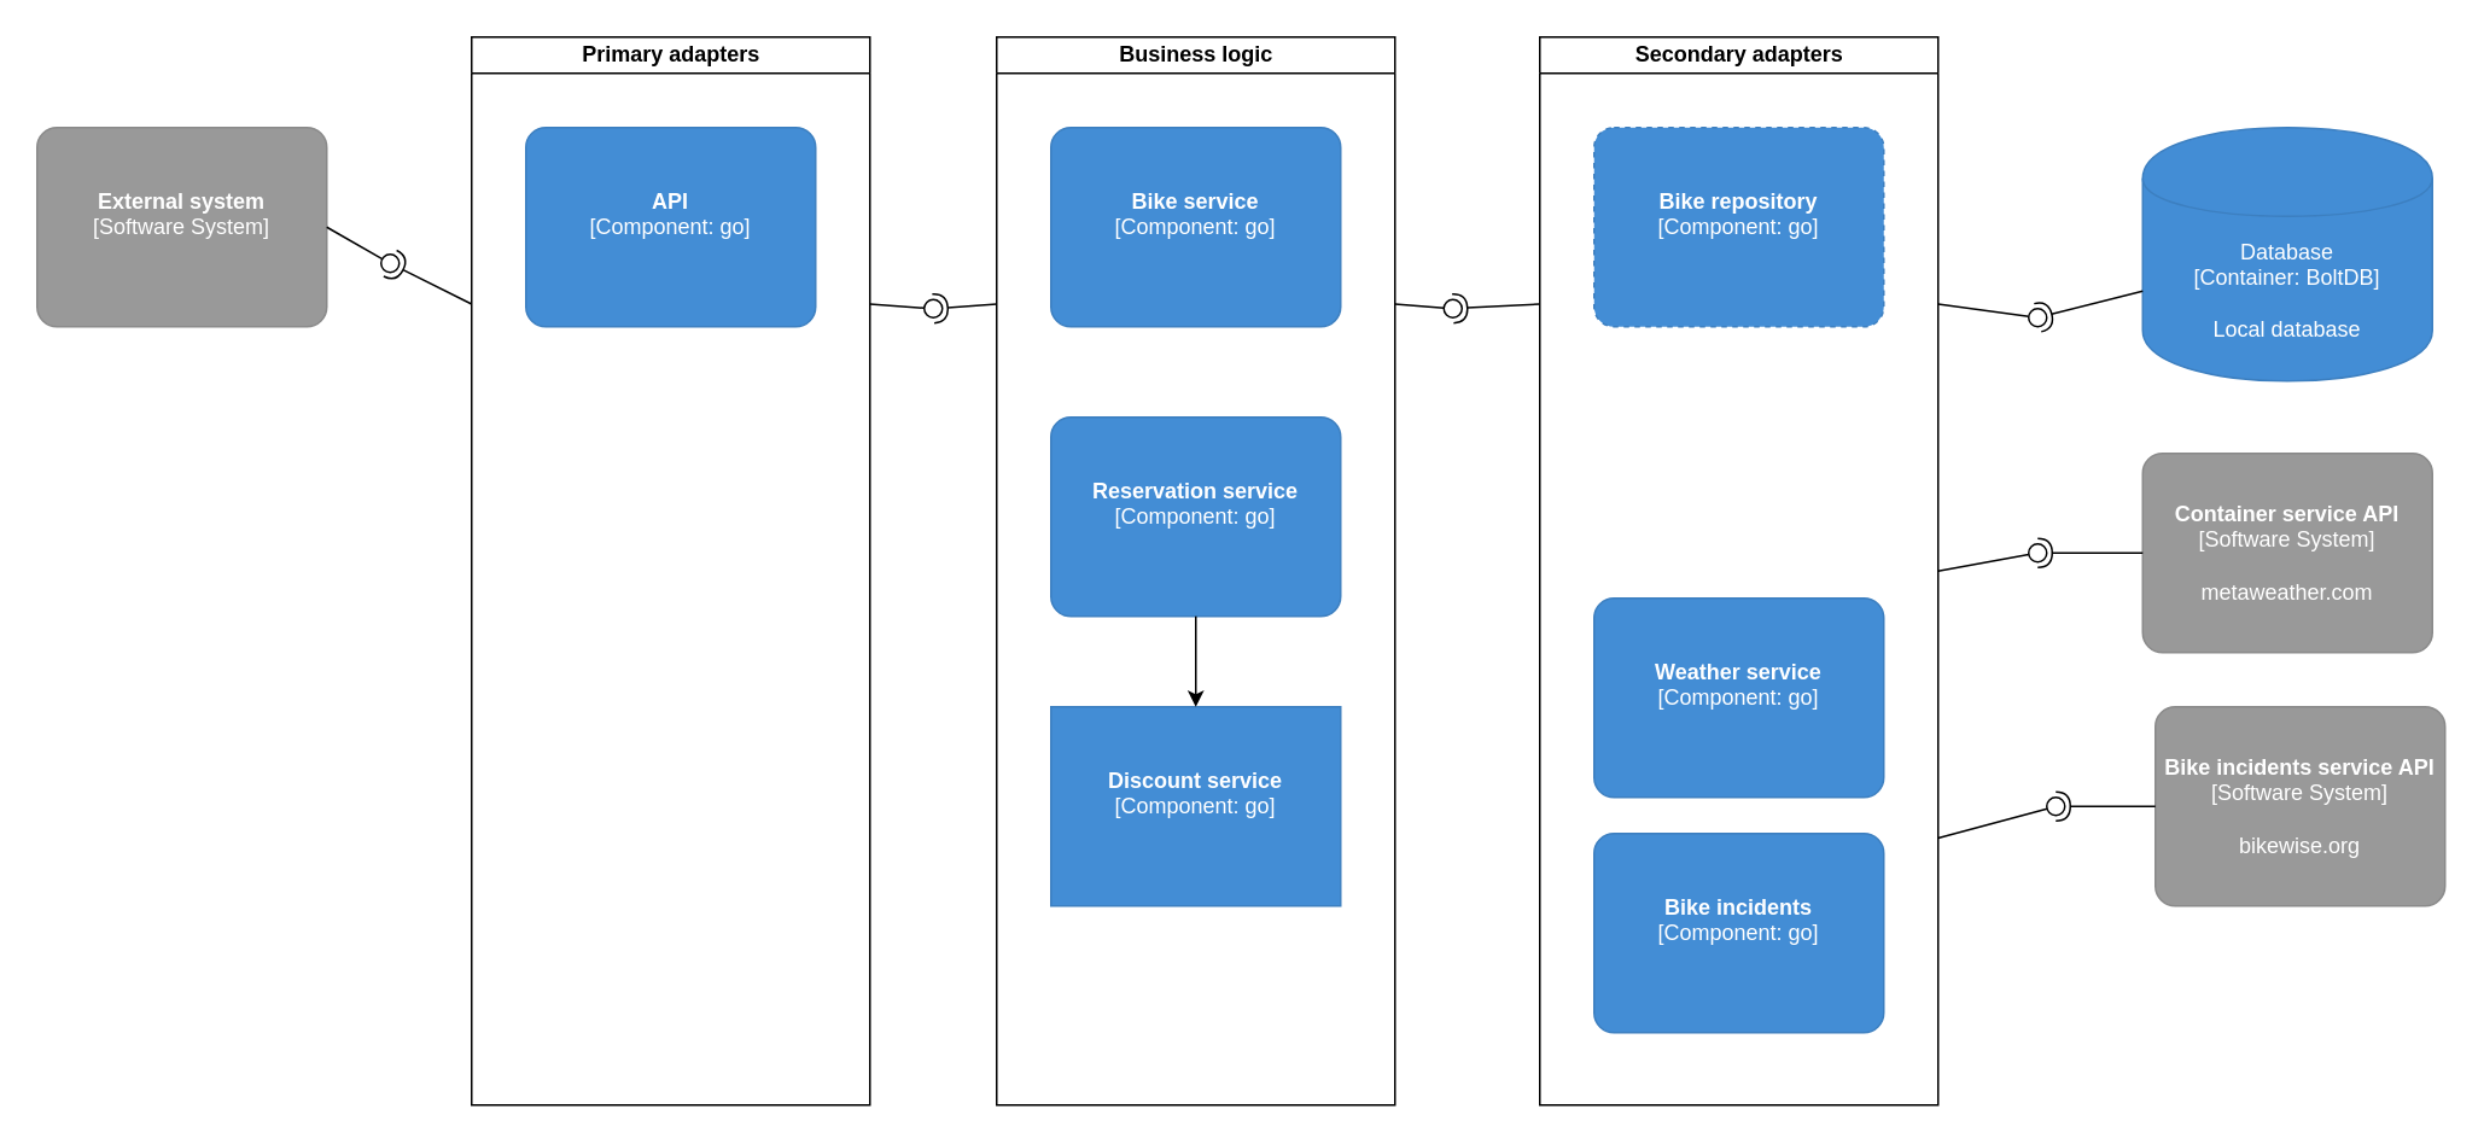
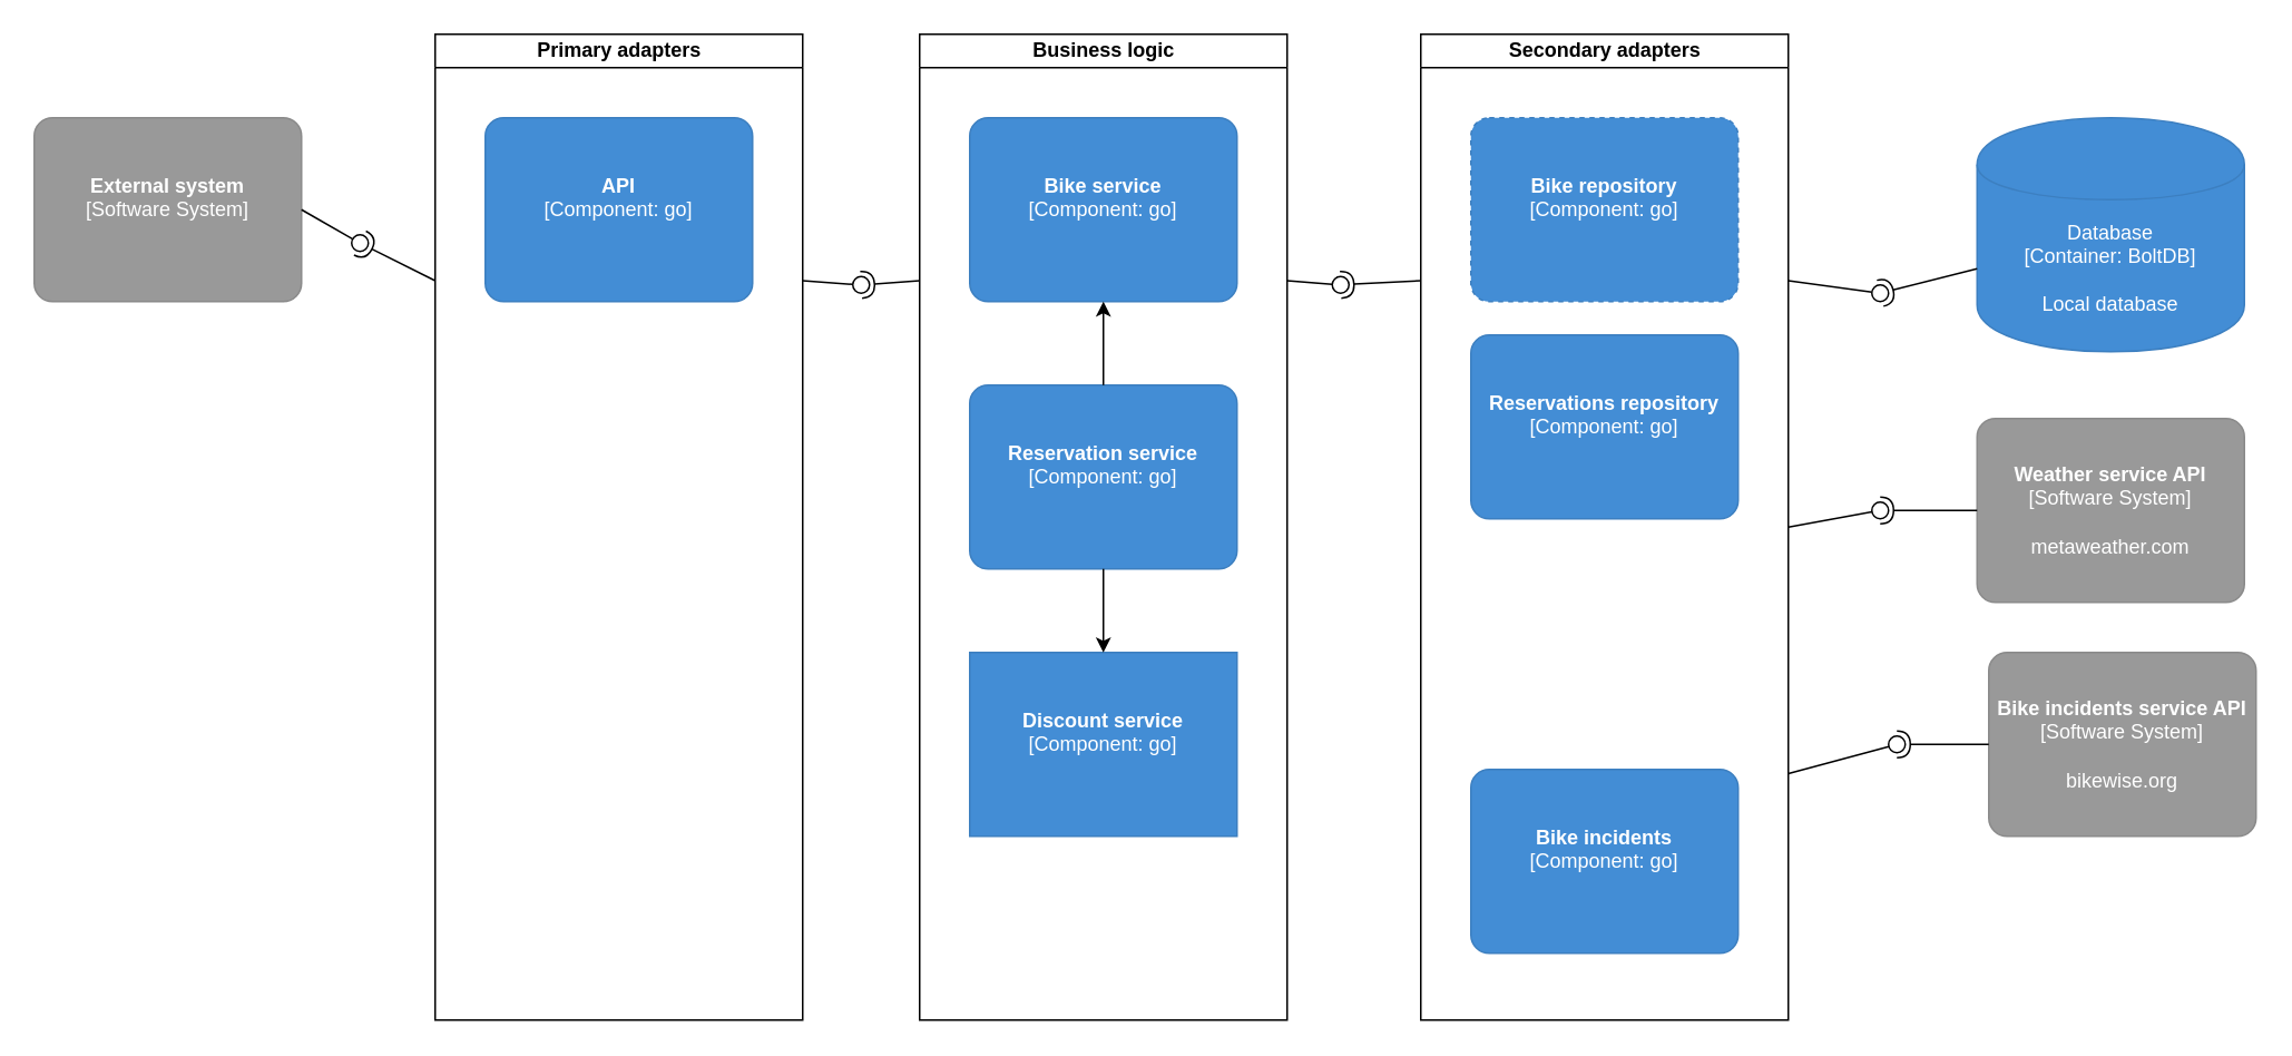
+ <mxCell id="11" style="edgeStyle=orthogonalEdgeStyle;rounded=0;orthogonalLoop=1;jettySize=auto;html=1;exitX=0.5;exitY=0;exitDx=0;exitDy=0;exitPerimeter=0;entryX=0.5;entryY=1;entryDx=0;entryDy=0;entryPerimeter=0;" parent="7" source="9" target="8" edge="1"><mxGeometry relative="1" as="geometry" /></mxCell>
+ <mxCell id="15" value="&lt;b&gt;Reservations repository&lt;/b&gt;&lt;div&gt;[Component: go]&lt;/div&gt;&lt;br&gt;&lt;div&gt;&lt;/div&gt;" style="rounded=1;whiteSpace=wrap;html=1;labelBackgroundColor=none;fillColor=#438DD5;fontColor=#ffffff;align=center;arcSize=10;strokeColor=#3C7FC0;metaEdit=1;metaData={&quot;c4Type&quot;:{&quot;editable&quot;:false}};points=[[0.25,0,0],[0.5,0,0],[0.75,0,0],[1,0.25,0],[1,0.5,0],[1,0.75,0],[0.75,1,0],[0.5,1,0],[0.25,1,0],[0,0.75,0],[0,0.5,0],[0,0.25,0]];" parent="13" vertex="1"><mxGeometry x="30" y="180" width="160" height="110.0" as="geometry" /></mxCell>
- <mxCell id="3" value="&lt;b&gt;Container service API&lt;/b&gt;&lt;div&gt;[Software System]&lt;/div&gt;&lt;br&gt;&lt;div&gt;metaweather.com&lt;/div&gt;" style="rounded=1;whiteSpace=wrap;html=1;labelBackgroundColor=none;fillColor=#999999;fontColor=#ffffff;align=center;arcSize=10;strokeColor=#8A8A8A;metaEdit=1;metaData={&quot;c4Type&quot;:{&quot;editable&quot;:false}};points=[[0.25,0,0],[0.5,0,0],[0.75,0,0],[1,0.25,0],[1,0.5,0],[1,0.75,0],[0.75,1,0],[0.5,1,0],[0.25,1,0],[0,0.75,0],[0,0.5,0],[0,0.25,0]];" parent="1" vertex="1"><mxGeometry x="1183" y="250" width="160" height="110.0" as="geometry" /></mxCell>
+ <mxCell id="3" value="&lt;b&gt;Weather service API&lt;/b&gt;&lt;div&gt;[Software System]&lt;/div&gt;&lt;br&gt;&lt;div&gt;metaweather.com&lt;/div&gt;" style="rounded=1;whiteSpace=wrap;html=1;labelBackgroundColor=none;fillColor=#999999;fontColor=#ffffff;align=center;arcSize=10;strokeColor=#8A8A8A;metaEdit=1;metaData={&quot;c4Type&quot;:{&quot;editable&quot;:false}};points=[[0.25,0,0],[0.5,0,0],[0.75,0,0],[1,0.25,0],[1,0.5,0],[1,0.75,0],[0.75,1,0],[0.5,1,0],[0.25,1,0],[0,0.75,0],[0,0.5,0],[0,0.25,0]];" parent="1" vertex="1"><mxGeometry x="1183" y="250" width="160" height="110.0" as="geometry" /></mxCell>
- <mxCell id="16" value="&lt;b&gt;Weather service&lt;/b&gt;&lt;div&gt;[Component: go]&lt;/div&gt;&lt;br&gt;&lt;div&gt;&lt;/div&gt;" style="rounded=1;whiteSpace=wrap;html=1;labelBackgroundColor=none;fillColor=#438DD5;fontColor=#ffffff;align=center;arcSize=10;strokeColor=#3C7FC0;metaEdit=1;metaData={&quot;c4Type&quot;:{&quot;editable&quot;:false}};points=[[0.25,0,0],[0.5,0,0],[0.75,0,0],[1,0.25,0],[1,0.5,0],[1,0.75,0],[0.75,1,0],[0.5,1,0],[0.25,1,0],[0,0.75,0],[0,0.5,0],[0,0.25,0]];" parent="13" vertex="1"><mxGeometry x="30" y="310" width="160" height="110.0" as="geometry" /></mxCell>
